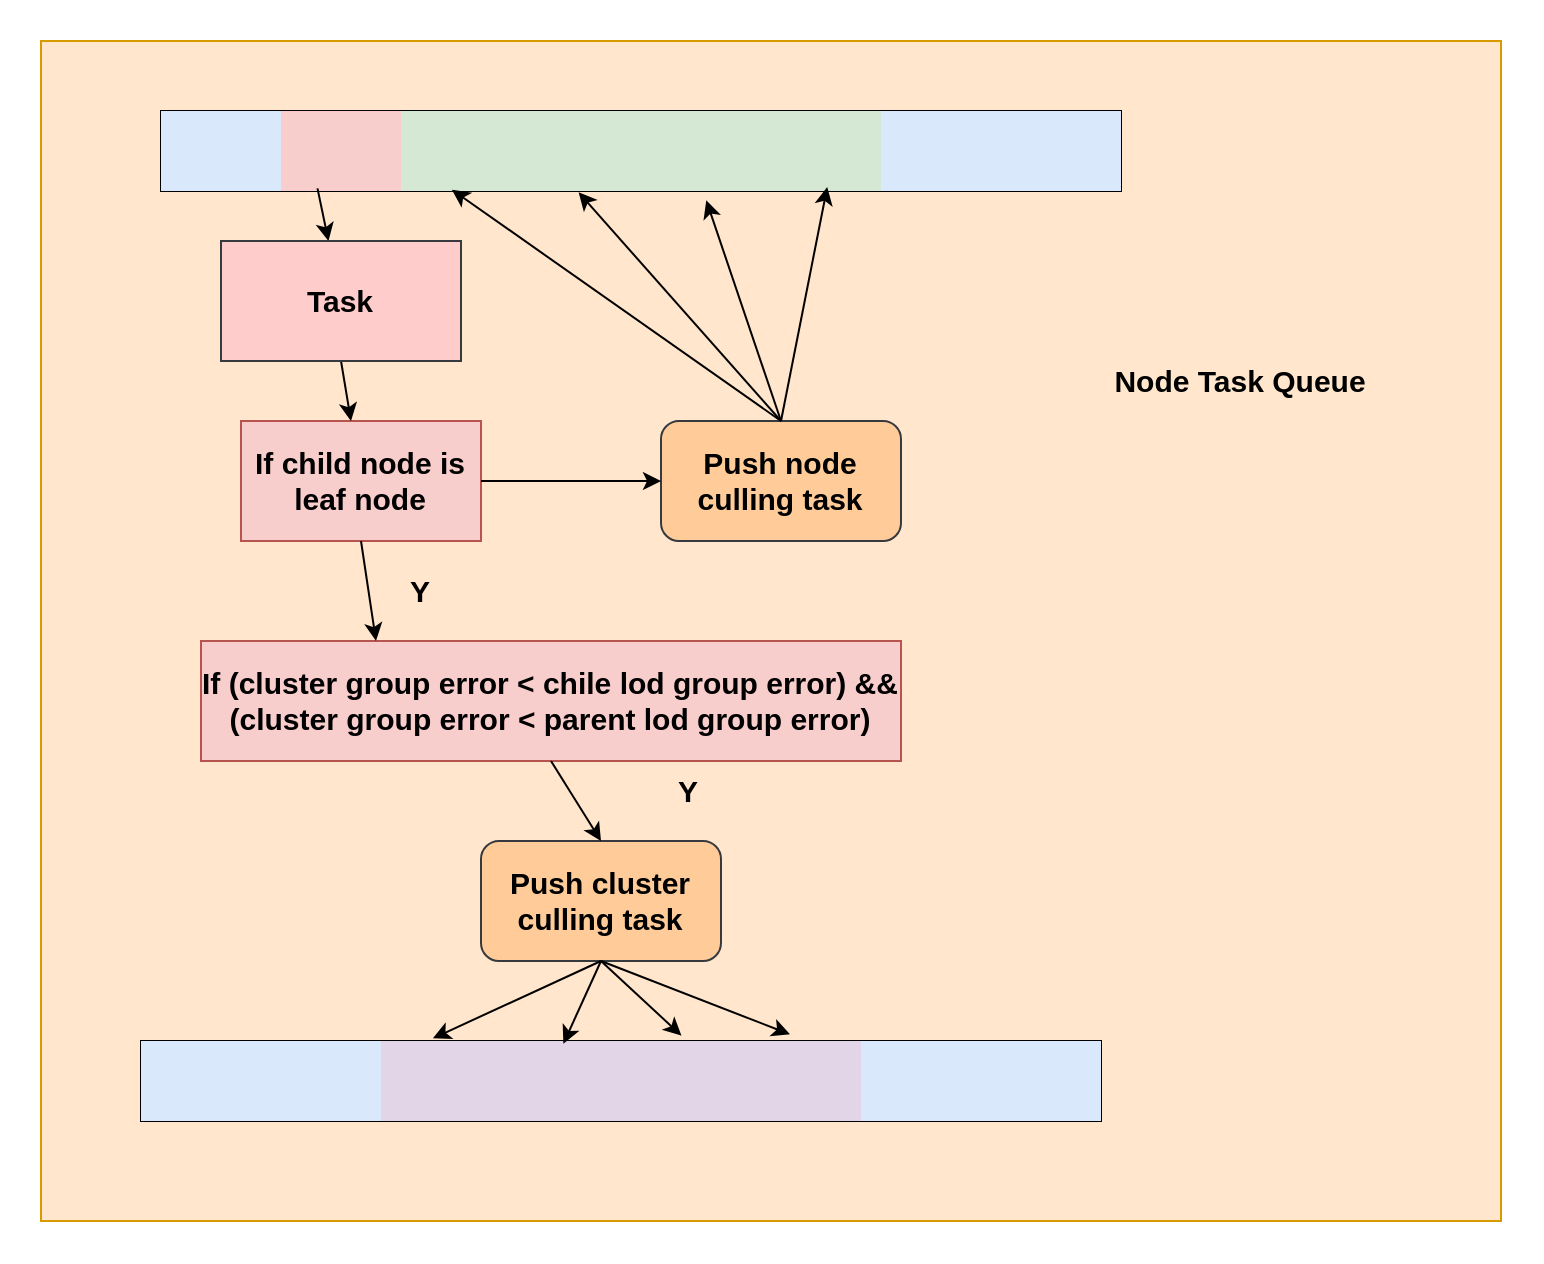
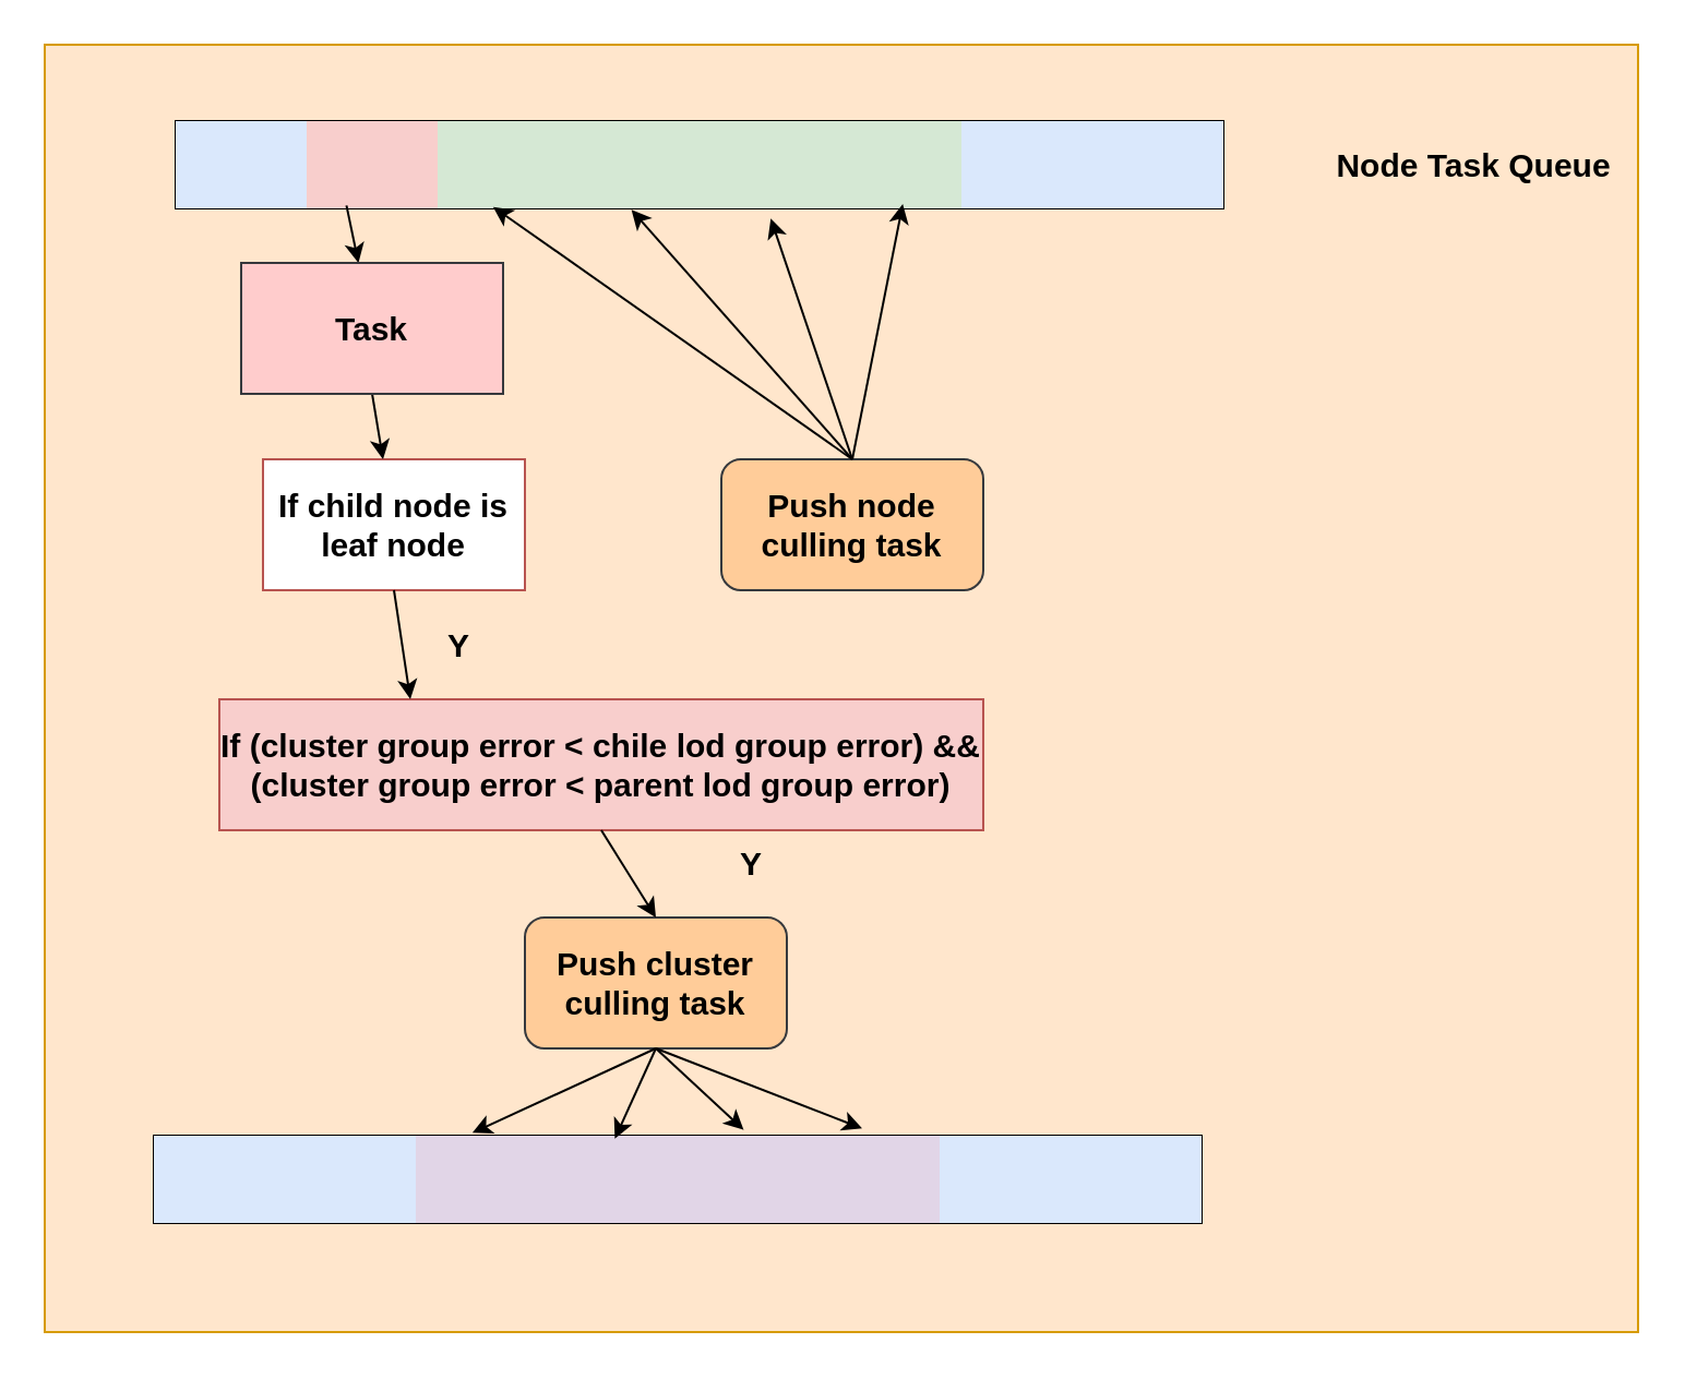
- <mxCell id="13" value="Node Task Queue" style="text;html=1;align=center;verticalAlign=middle;whiteSpace=wrap;rounded=0;fontSize=15;fontStyle=1" vertex="1" parent="1"><mxGeometry x="555" y="175" width="130" height="30" as="geometry" /></mxCell>
+ <mxCell id="13" value="Node Task Queue" style="text;html=1;align=center;verticalAlign=middle;whiteSpace=wrap;rounded=0;fontSize=15;fontStyle=1" vertex="1" parent="1"><mxGeometry x="610" y="60" width="130" height="30" as="geometry" /></mxCell>
- <mxCell id="24" value="If child node is leaf node" style="rounded=0;whiteSpace=wrap;html=1;fontSize=15;fontStyle=1;fillColor=#f8cecc;strokeColor=#b85450;" vertex="1" parent="1"><mxGeometry x="120" y="210" width="120" height="60" as="geometry" /></mxCell>
+ <mxCell id="24" value="If child node is leaf node" style="rounded=0;whiteSpace=wrap;html=1;fontSize=15;fontStyle=1;fillColor=#ffffff;strokeColor=#b85450;" vertex="1" parent="1"><mxGeometry x="120" y="210" width="120" height="60" as="geometry" /></mxCell>
- <mxCell id="35" value="" style="endArrow=classic;html=1;rounded=0;exitX=1;exitY=0.5;exitDx=0;exitDy=0;entryX=0;entryY=0.5;entryDx=0;entryDy=0;" edge="1" parent="1" source="24" target="34"><mxGeometry width="50" height="50" relative="1" as="geometry"><mxPoint x="158" y="159" as="sourcePoint" /><mxPoint x="180" y="220" as="targetPoint" /></mxGeometry></mxCell>
